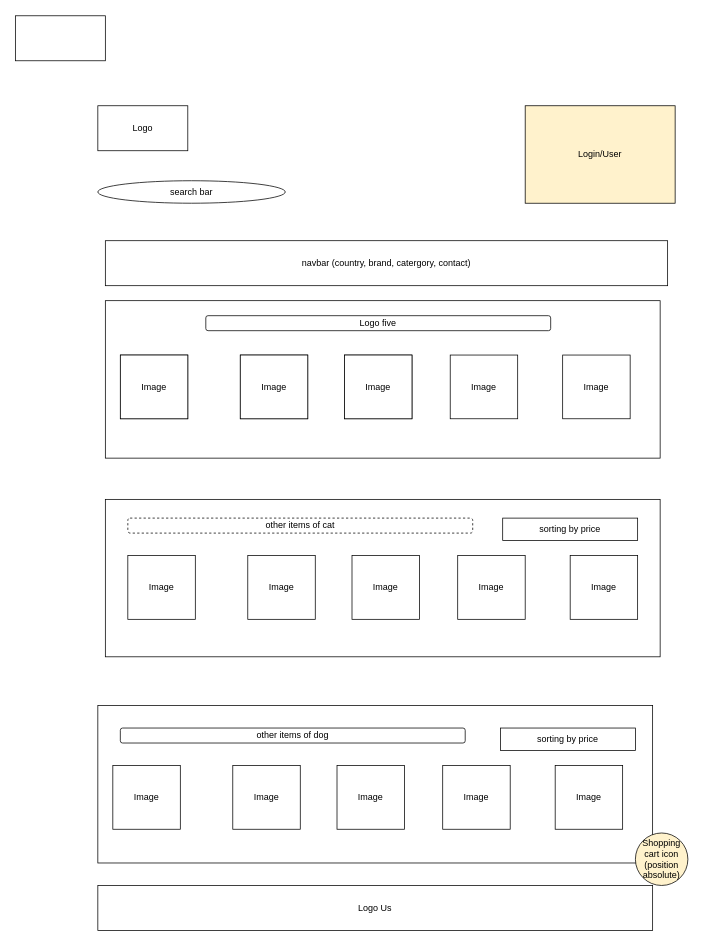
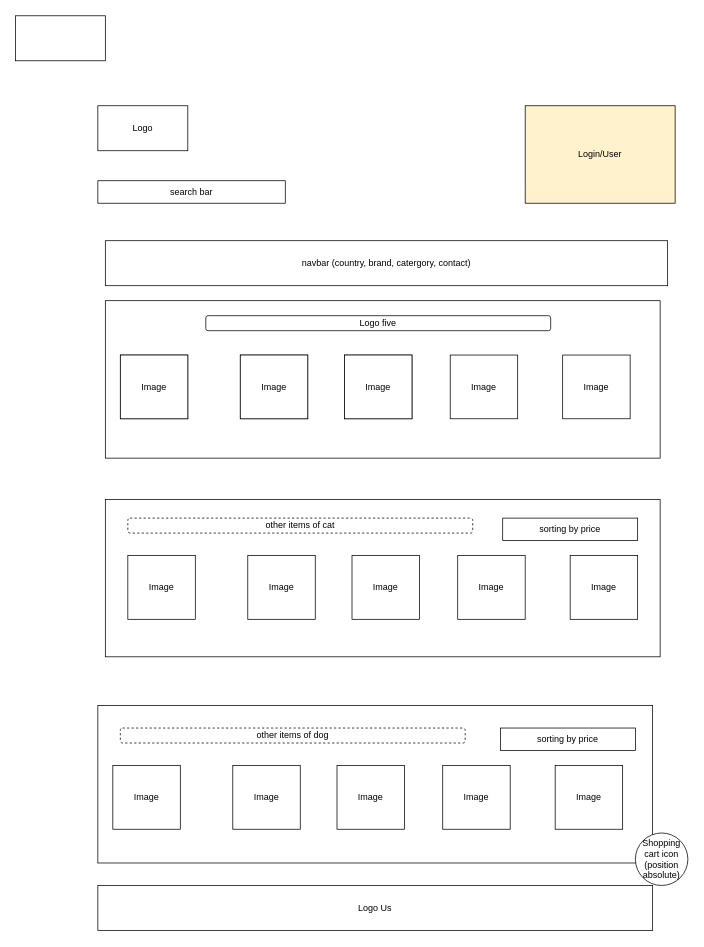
- <mxCell id="15" value="search bar" style="ellipse;whiteSpace=wrap;html=1;" parent="1" vertex="1"><mxGeometry x="130" y="240" width="250" height="30" as="geometry" /></mxCell>
+ <mxCell id="15" value="search bar" style="rounded=0;whiteSpace=wrap;html=1;" parent="1" vertex="1"><mxGeometry x="130" y="240" width="250" height="30" as="geometry" /></mxCell>
- <mxCell id="13" value="other items of dog" style="rounded=1;whiteSpace=wrap;html=1;" parent="1" vertex="1"><mxGeometry x="160" y="970" width="460" height="20" as="geometry" /></mxCell>
+ <mxCell id="13" value="other items of dog" style="rounded=1;whiteSpace=wrap;html=1;dashed=1;" parent="1" vertex="1"><mxGeometry x="160" y="970" width="460" height="20" as="geometry" /></mxCell>
- <mxCell id="17" value="Shopping cart icon&lt;br&gt;(position absolute)" style="ellipse;whiteSpace=wrap;html=1;aspect=fixed;fillColor=#fff2cc;" parent="1" vertex="1"><mxGeometry x="847" y="1110" width="70" height="70" as="geometry" /></mxCell>
+ <mxCell id="17" value="Shopping cart icon&lt;br&gt;(position absolute)" style="ellipse;whiteSpace=wrap;html=1;aspect=fixed;" parent="1" vertex="1"><mxGeometry x="847" y="1110" width="70" height="70" as="geometry" /></mxCell>
